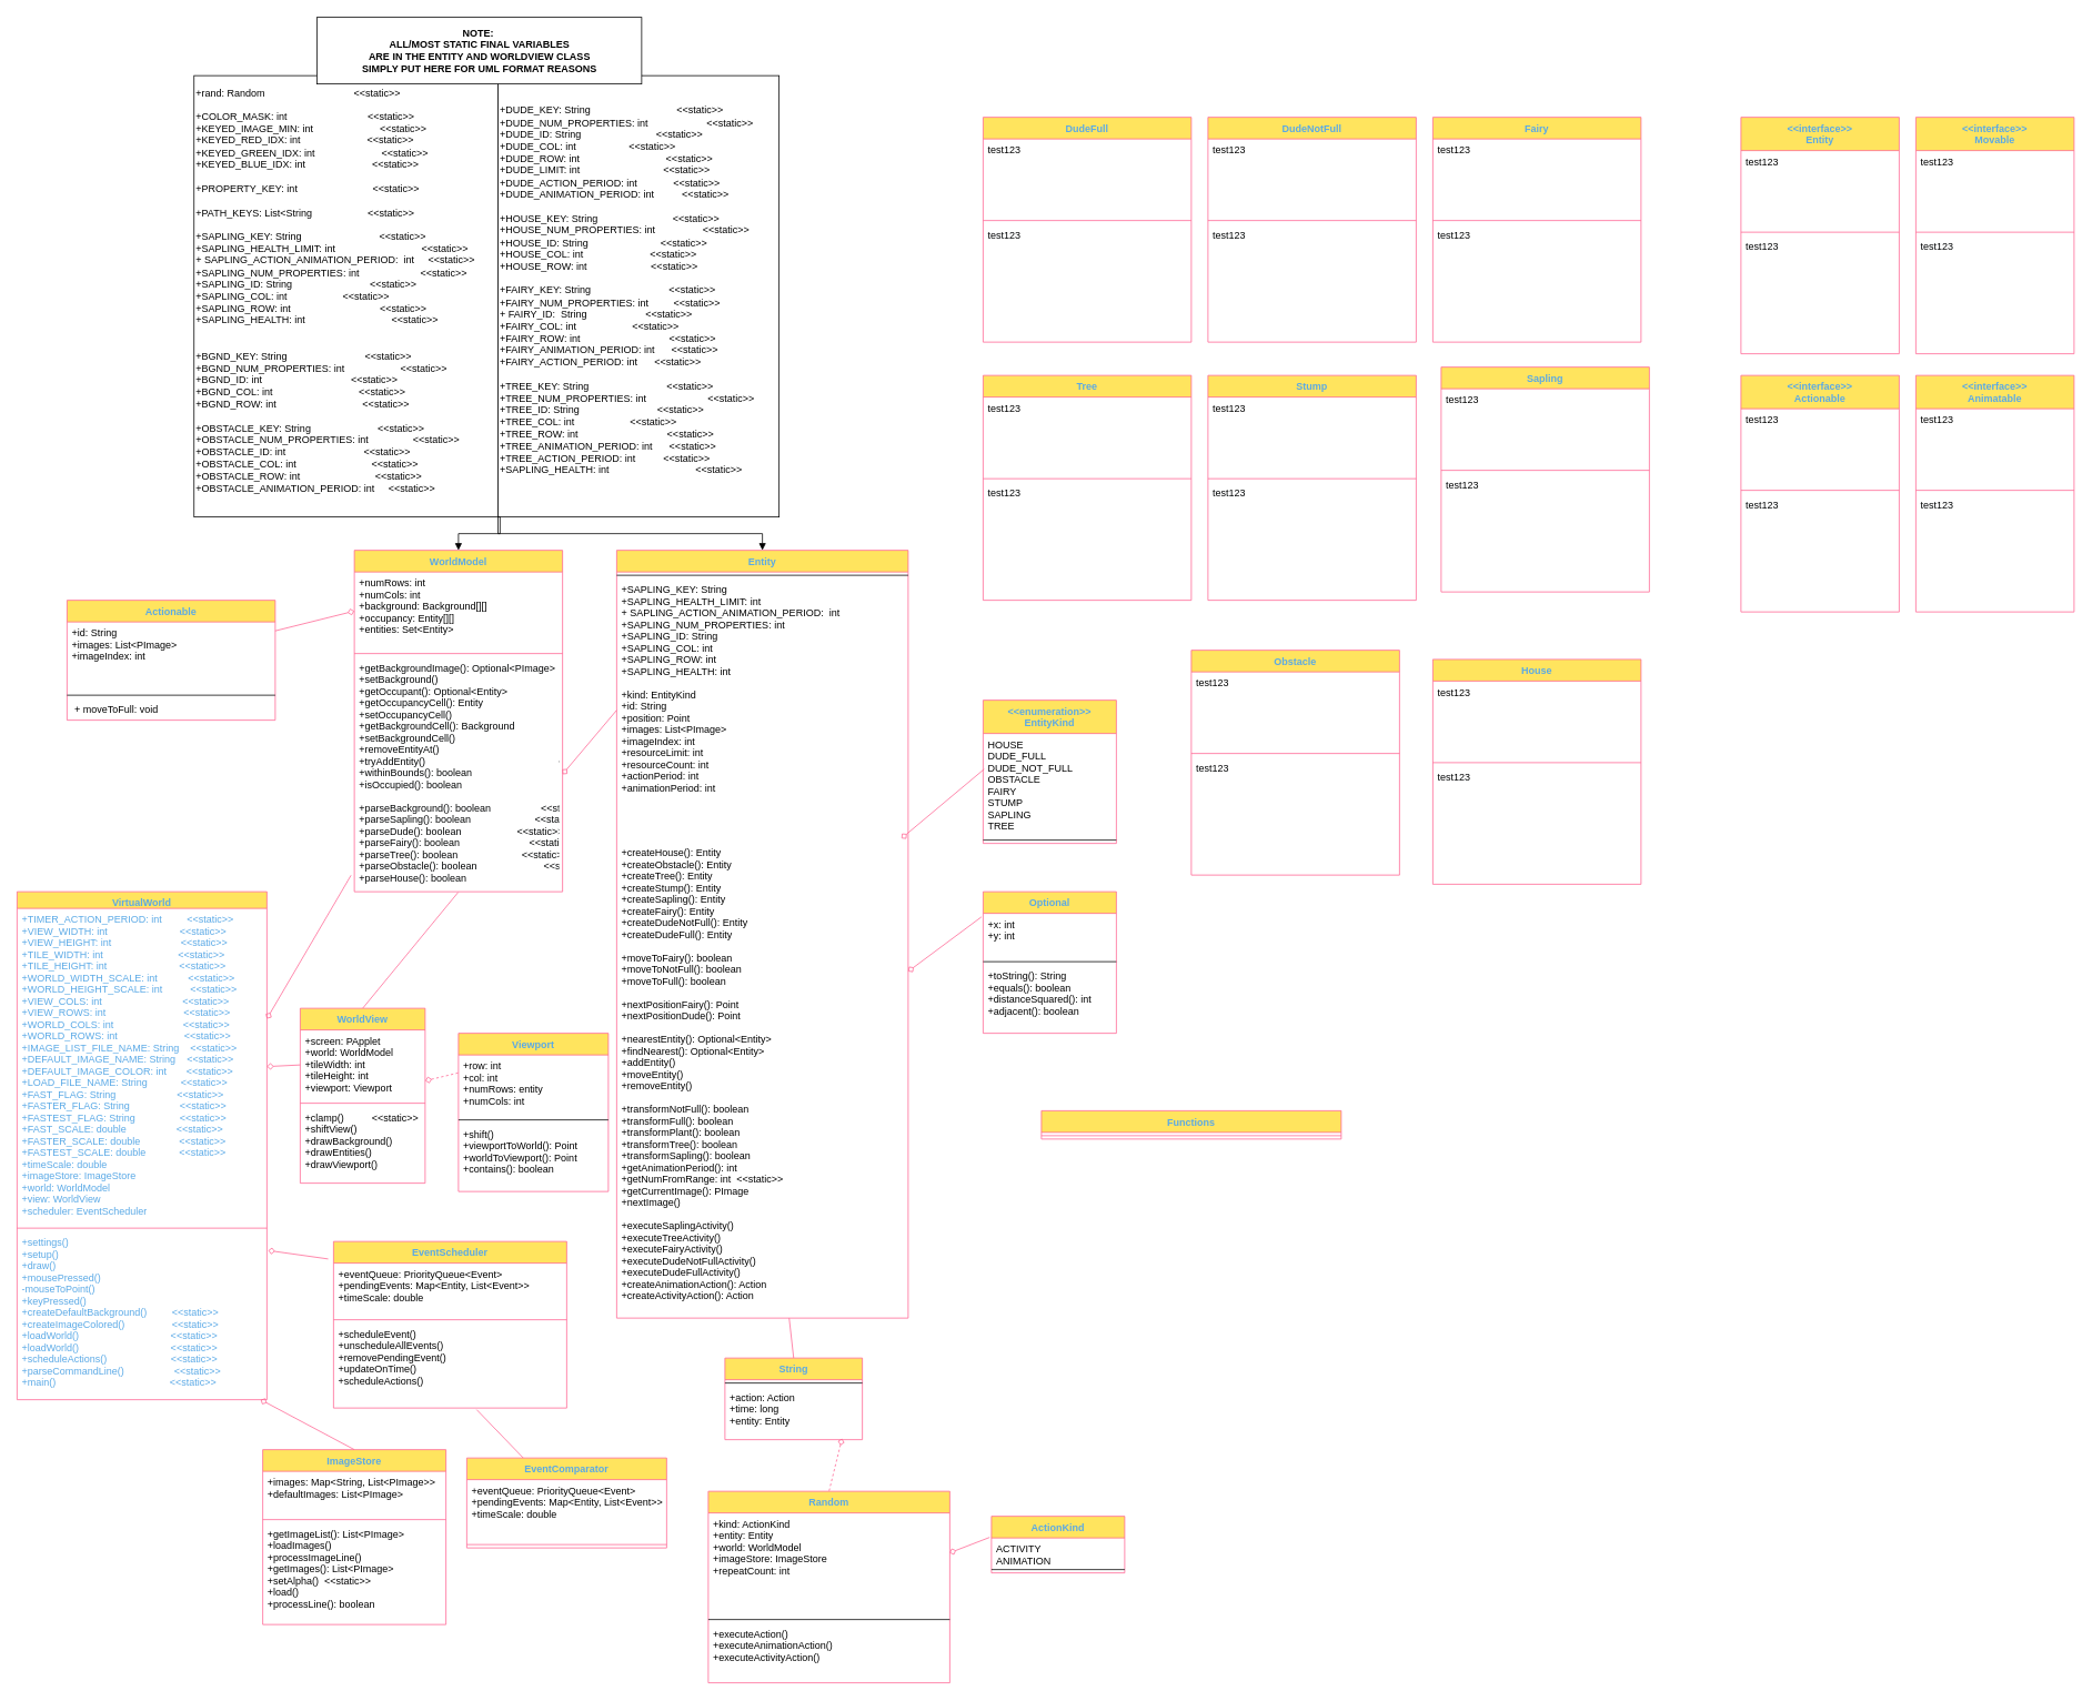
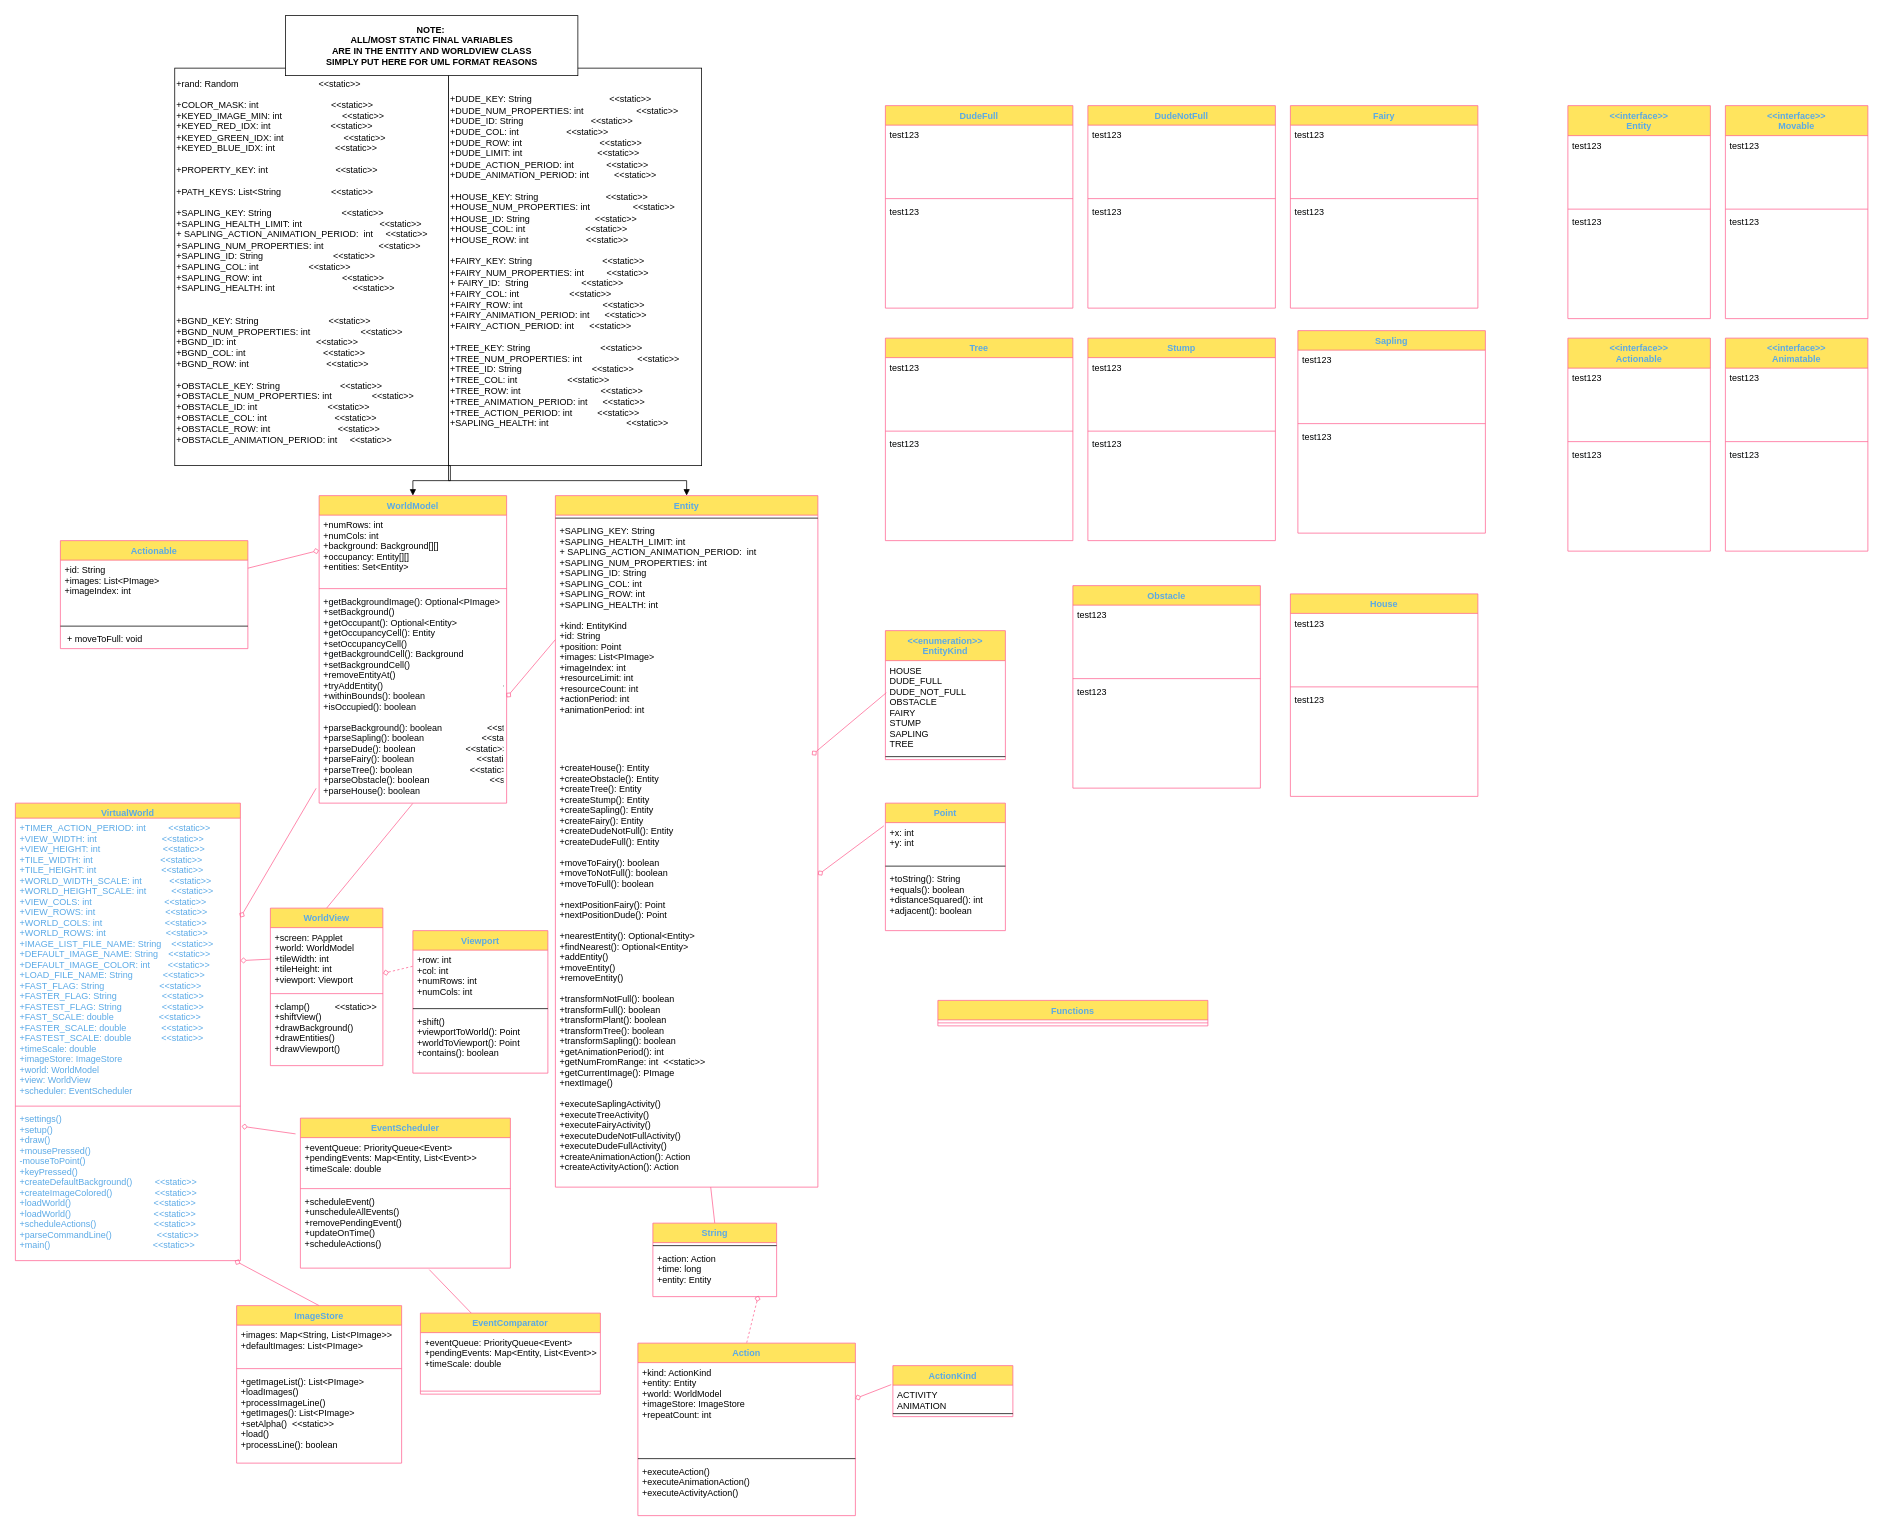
- <mxCell id="57" value="Optional" style="swimlane;fontStyle=1;align=center;verticalAlign=top;childLayout=stackLayout;horizontal=1;startSize=26;horizontalStack=0;resizeParent=1;resizeParentMax=0;resizeLast=0;collapsible=1;marginBottom=0;hachureGap=4;pointerEvents=0;sketch=0;fontColor=#5AA9E6;strokeColor=#FF6392;fillColor=#FFE45E;" parent="1" vertex="1"><mxGeometry x="1180" y="1070" width="160" height="170" as="geometry" /></mxCell>
+ <mxCell id="57" value="Point" style="swimlane;fontStyle=1;align=center;verticalAlign=top;childLayout=stackLayout;horizontal=1;startSize=26;horizontalStack=0;resizeParent=1;resizeParentMax=0;resizeLast=0;collapsible=1;marginBottom=0;hachureGap=4;pointerEvents=0;sketch=0;fontColor=#5AA9E6;strokeColor=#FF6392;fillColor=#FFE45E;" parent="1" vertex="1"><mxGeometry x="1180" y="1070" width="160" height="170" as="geometry" /></mxCell>
- <mxCell id="48" value="+row: int&#10;+col: int&#10;+numRows: entity&#10;+numCols: int" style="text;strokeColor=none;fillColor=none;align=left;verticalAlign=top;spacingLeft=4;spacingRight=4;overflow=hidden;rotatable=0;points=[[0,0.5],[1,0.5]];portConstraint=eastwest;" parent="47" vertex="1"><mxGeometry y="26" width="180" height="74" as="geometry" /></mxCell>
+ <mxCell id="48" value="+row: int&#10;+col: int&#10;+numRows: int&#10;+numCols: int" style="text;strokeColor=none;fillColor=none;align=left;verticalAlign=top;spacingLeft=4;spacingRight=4;overflow=hidden;rotatable=0;points=[[0,0.5],[1,0.5]];portConstraint=eastwest;" parent="47" vertex="1"><mxGeometry y="26" width="180" height="74" as="geometry" /></mxCell>
- <mxCell id="61" value="Random" style="swimlane;fontStyle=1;align=center;verticalAlign=top;childLayout=stackLayout;horizontal=1;startSize=26;horizontalStack=0;resizeParent=1;resizeParentMax=0;resizeLast=0;collapsible=1;marginBottom=0;hachureGap=4;pointerEvents=0;sketch=0;fontColor=#5AA9E6;strokeColor=#FF6392;fillColor=#FFE45E;" parent="1" vertex="1"><mxGeometry x="850" y="1790" width="290" height="230" as="geometry" /></mxCell>
+ <mxCell id="61" value="Action" style="swimlane;fontStyle=1;align=center;verticalAlign=top;childLayout=stackLayout;horizontal=1;startSize=26;horizontalStack=0;resizeParent=1;resizeParentMax=0;resizeLast=0;collapsible=1;marginBottom=0;hachureGap=4;pointerEvents=0;sketch=0;fontColor=#5AA9E6;strokeColor=#FF6392;fillColor=#FFE45E;" parent="1" vertex="1"><mxGeometry x="850" y="1790" width="290" height="230" as="geometry" /></mxCell>
